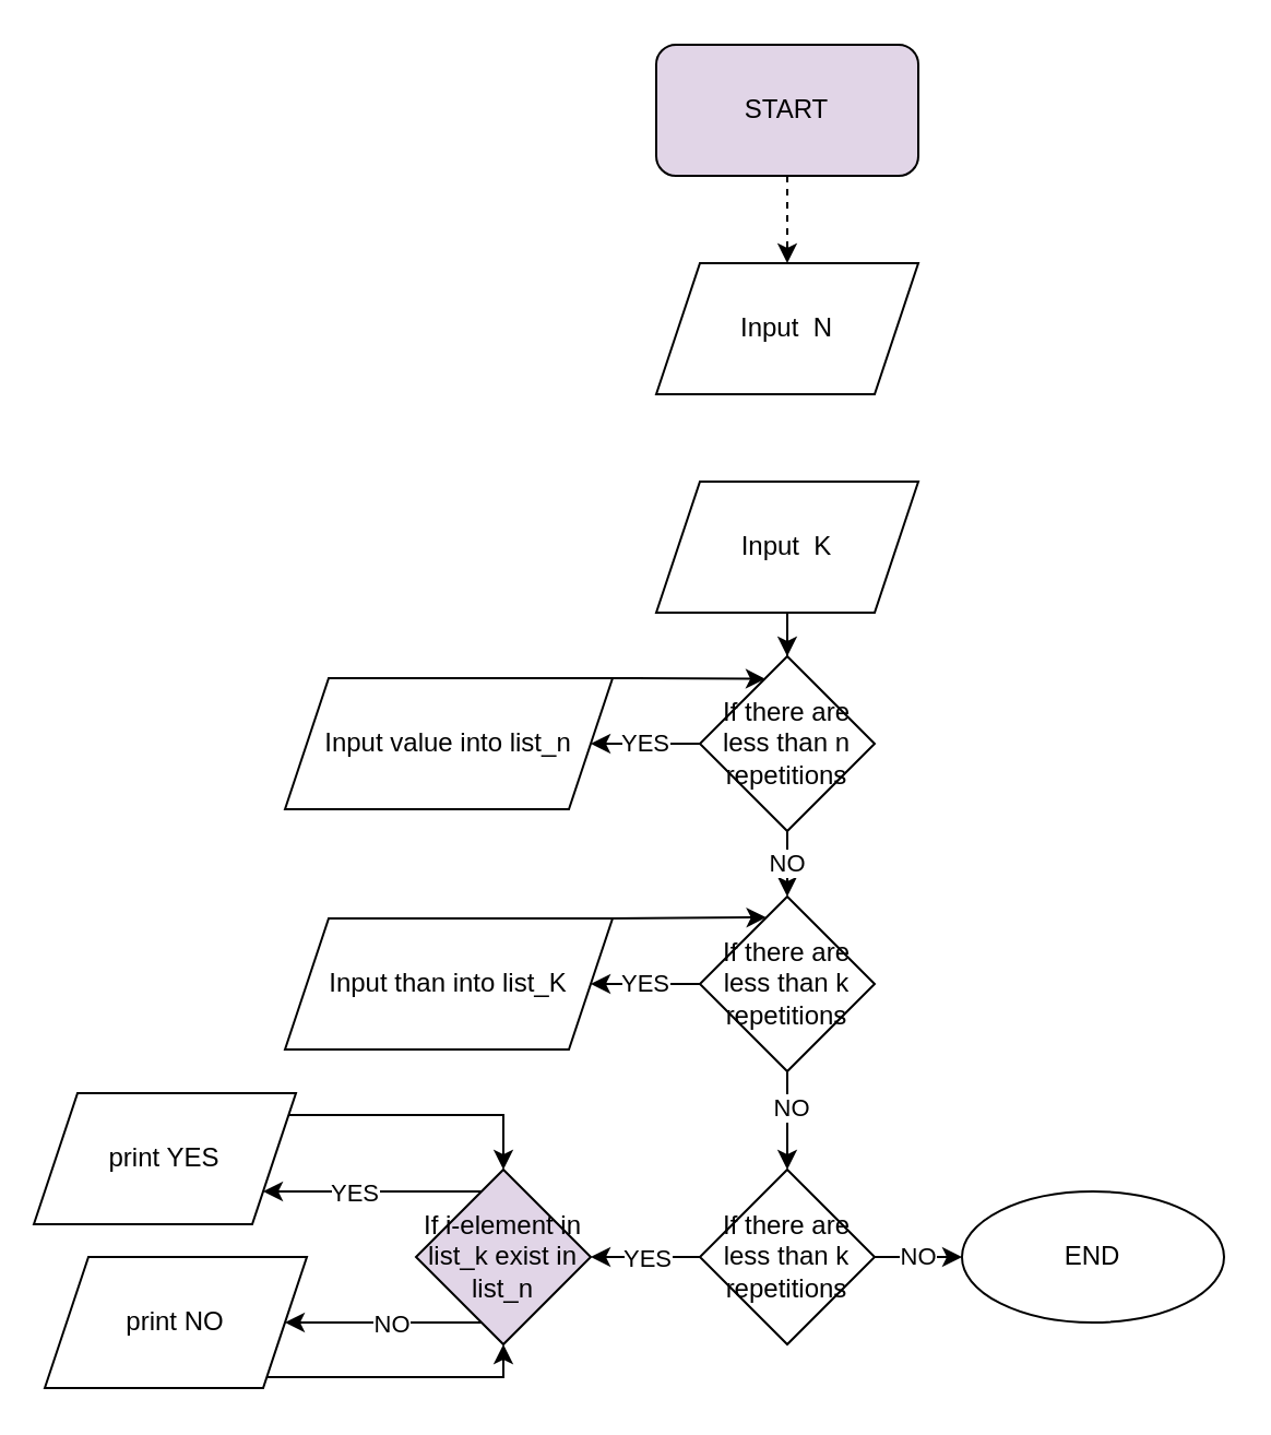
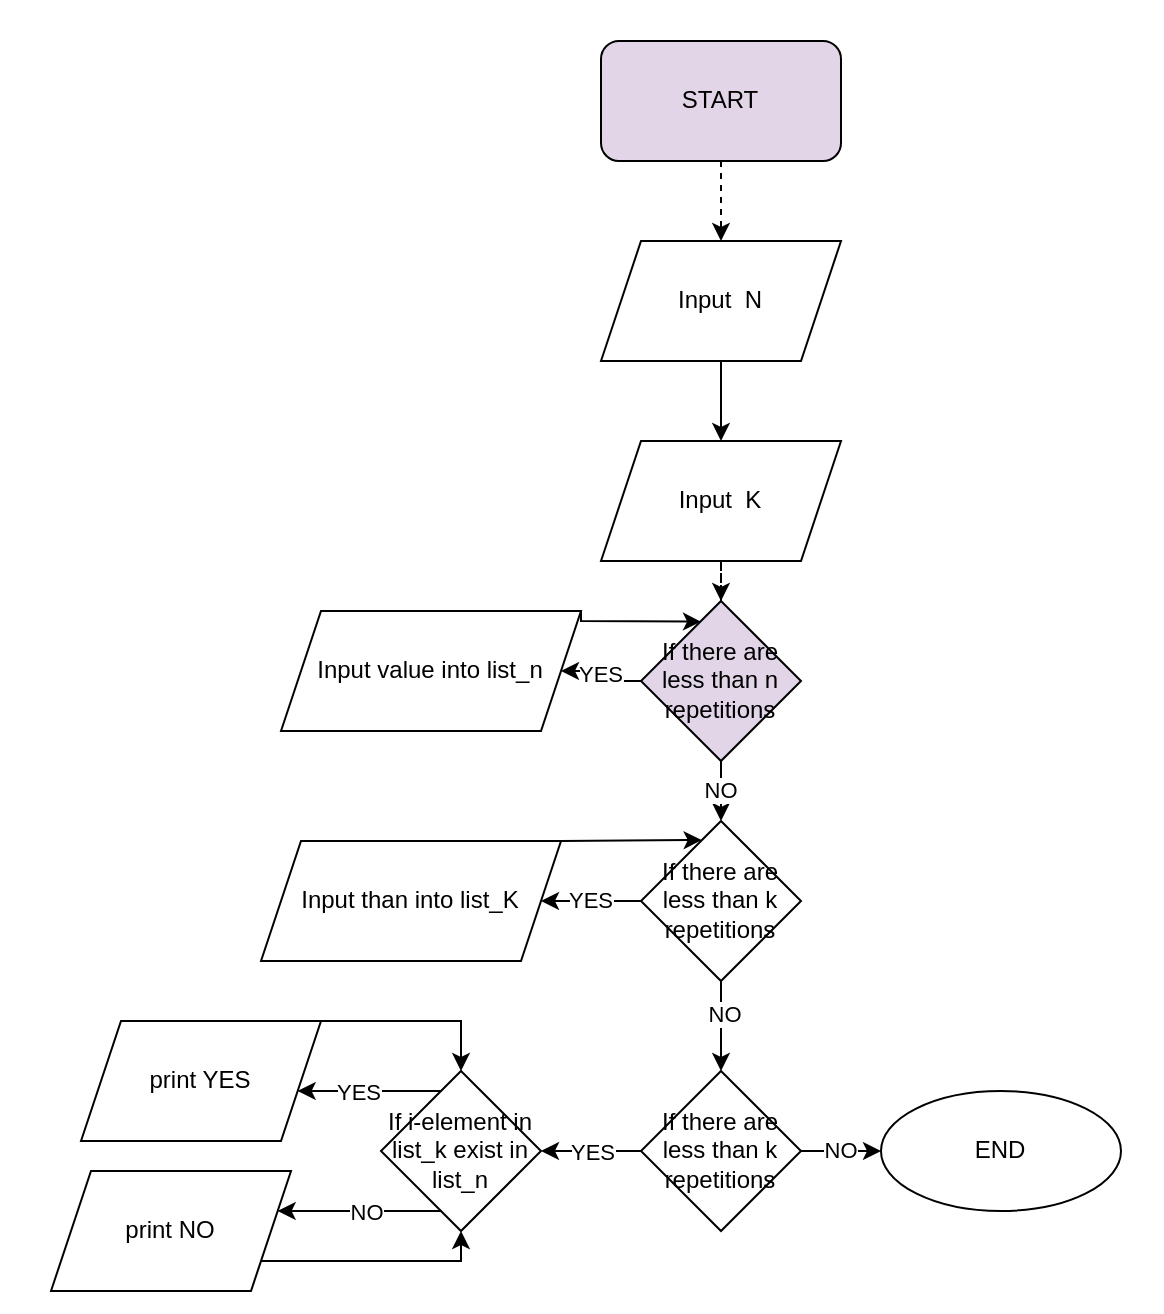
+ <mxCell id="5" value="" style="edgeStyle=orthogonalEdgeStyle;rounded=0;orthogonalLoop=1;jettySize=auto;html=1;" parent="1" source="6" target="8" edge="1"><mxGeometry relative="1" as="geometry" /></mxCell>
- <mxCell id="7" value="" style="edgeStyle=orthogonalEdgeStyle;rounded=0;orthogonalLoop=1;jettySize=auto;html=1;" parent="1" source="8" target="11" edge="1"><mxGeometry relative="1" as="geometry" /></mxCell>
+ <mxCell id="7" value="" style="edgeStyle=orthogonalEdgeStyle;rounded=0;orthogonalLoop=1;jettySize=auto;html=1;dashed=1;" parent="1" source="8" target="11" edge="1"><mxGeometry relative="1" as="geometry" /></mxCell>
- <mxCell id="13" value="Input value into list_n" style="shape=parallelogram;perimeter=parallelogramPerimeter;whiteSpace=wrap;html=1;fixedSize=1;" parent="1" vertex="1"><mxGeometry x="130" y="310" width="150" height="60" as="geometry" /></mxCell>
+ <mxCell id="13" value="Input value into list_n" style="shape=parallelogram;perimeter=parallelogramPerimeter;whiteSpace=wrap;html=1;fixedSize=1;" parent="1" vertex="1"><mxGeometry x="140" y="305" width="150" height="60" as="geometry" /></mxCell>
- <mxCell id="11" value="If there are less than n repetitions" style="rhombus;whiteSpace=wrap;html=1;" parent="1" vertex="1"><mxGeometry x="320" y="300" width="80" height="80" as="geometry" /></mxCell>
+ <mxCell id="11" value="If there are less than n repetitions" style="rhombus;whiteSpace=wrap;html=1;fillColor=#e1d5e7;" parent="1" vertex="1"><mxGeometry x="320" y="300" width="80" height="80" as="geometry" /></mxCell>
- <mxCell id="29" value="print YES" style="shape=parallelogram;perimeter=parallelogramPerimeter;whiteSpace=wrap;html=1;fixedSize=1;" parent="1" vertex="1"><mxGeometry x="15" y="500" width="120" height="60" as="geometry" /></mxCell>
+ <mxCell id="29" value="print YES" style="shape=parallelogram;perimeter=parallelogramPerimeter;whiteSpace=wrap;html=1;fixedSize=1;" parent="1" vertex="1"><mxGeometry x="40" y="510" width="120" height="60" as="geometry" /></mxCell>
- <mxCell id="27" value="&lt;span&gt;If i-element in list_k exist in list_n&lt;/span&gt;" style="rhombus;whiteSpace=wrap;html=1;fillColor=#e1d5e7;" parent="1" vertex="1"><mxGeometry x="190" y="535" width="80" height="80" as="geometry" /></mxCell>
+ <mxCell id="27" value="&lt;span&gt;If i-element in list_k exist in list_n&lt;/span&gt;" style="rhombus;whiteSpace=wrap;html=1;" parent="1" vertex="1"><mxGeometry x="190" y="535" width="80" height="80" as="geometry" /></mxCell>
- <mxCell id="31" value="print NO" style="shape=parallelogram;perimeter=parallelogramPerimeter;whiteSpace=wrap;html=1;fixedSize=1;" parent="1" vertex="1"><mxGeometry x="20" y="575" width="120" height="60" as="geometry" /></mxCell>
+ <mxCell id="31" value="print NO" style="shape=parallelogram;perimeter=parallelogramPerimeter;whiteSpace=wrap;html=1;fixedSize=1;" parent="1" vertex="1"><mxGeometry x="25" y="585" width="120" height="60" as="geometry" /></mxCell>
